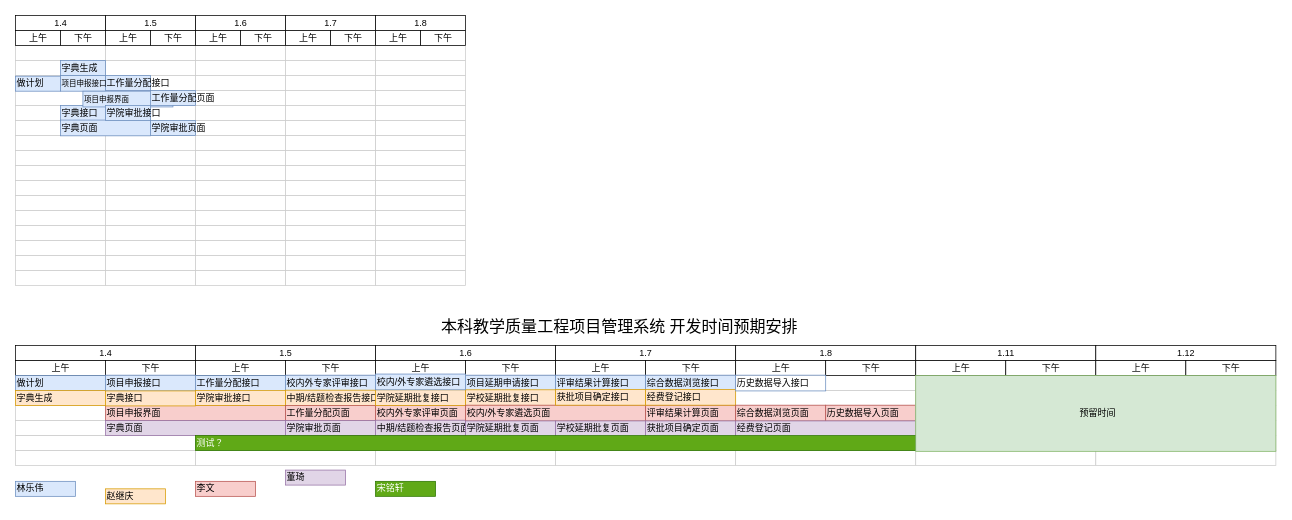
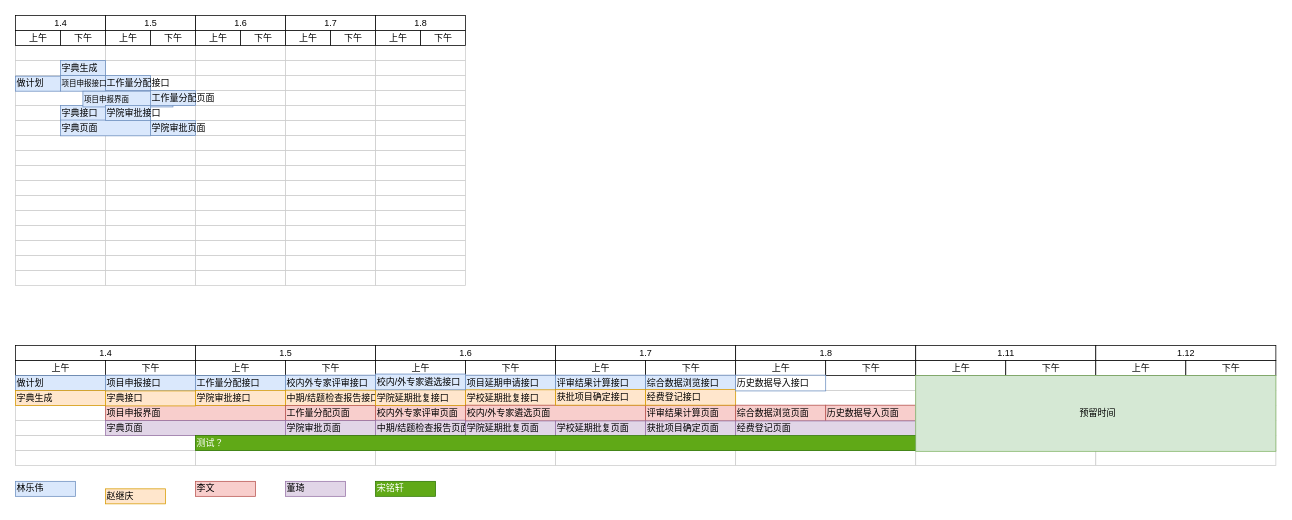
- <mxCell id="202" value="&lt;span style=&quot;font-size: 16.0pt&quot;&gt;本科教学质量工程项目管理系统 开发时间预期安排&lt;/span&gt;" style="text;html=1;align=center;verticalAlign=middle;resizable=0;points=[];autosize=1;" vertex="1" parent="1"><mxGeometry x="580" y="425" width="490" height="20" as="geometry" /></mxCell>
- <mxCell id="206" value="董琦" style="align=left;strokeColor=#9673a6;html=1;fillColor=#e1d5e7;" vertex="1" parent="1"><mxGeometry x="380" y="626" width="80" height="20" as="geometry" /></mxCell>
+ <mxCell id="206" value="董琦" style="align=left;strokeColor=#9673a6;html=1;fillColor=#e1d5e7;" vertex="1" parent="1"><mxGeometry x="380" y="641" width="80" height="20" as="geometry" /></mxCell>
